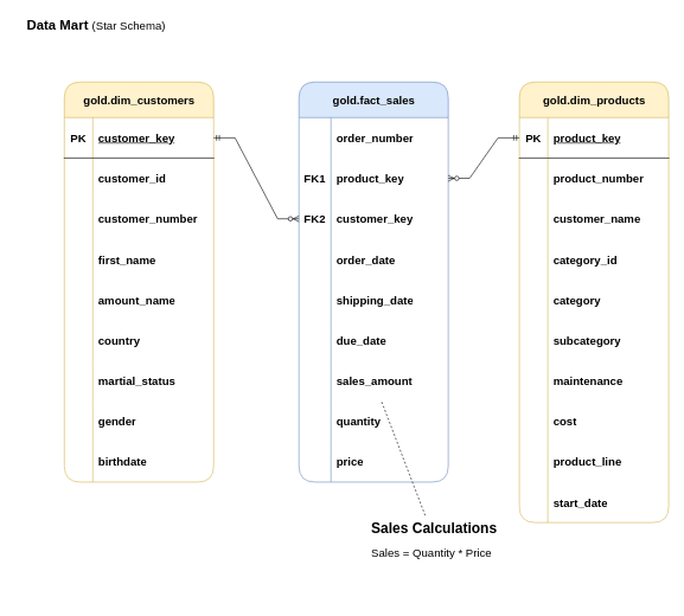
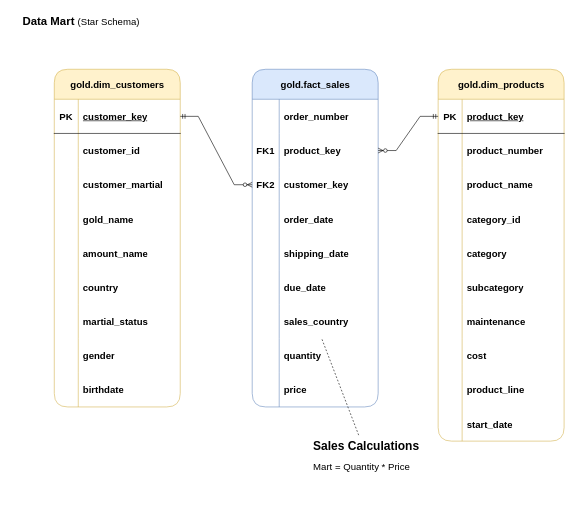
- <mxCell id="12" value="customer_number" style="shape=partialRectangle;connectable=0;fillColor=none;top=0;left=0;bottom=0;right=0;align=left;spacingLeft=6;overflow=hidden;whiteSpace=wrap;html=1;fontSize=16;fontStyle=1" vertex="1" parent="10"><mxGeometry x="40" width="170" height="57" as="geometry"><mxRectangle width="170" height="57" as="alternateBounds" /></mxGeometry></mxCell>
+ <mxCell id="12" value="customer_martial" style="shape=partialRectangle;connectable=0;fillColor=none;top=0;left=0;bottom=0;right=0;align=left;spacingLeft=6;overflow=hidden;whiteSpace=wrap;html=1;fontSize=16;fontStyle=1" vertex="1" parent="10"><mxGeometry x="40" width="170" height="57" as="geometry"><mxRectangle width="170" height="57" as="alternateBounds" /></mxGeometry></mxCell>
- <mxCell id="40" value="customer_name" style="shape=partialRectangle;connectable=0;fillColor=none;top=0;left=0;bottom=0;right=0;align=left;spacingLeft=6;overflow=hidden;whiteSpace=wrap;html=1;fontSize=16;fontStyle=1" vertex="1" parent="38"><mxGeometry x="40" width="170" height="57" as="geometry"><mxRectangle width="170" height="57" as="alternateBounds" /></mxGeometry></mxCell>
+ <mxCell id="40" value="product_name" style="shape=partialRectangle;connectable=0;fillColor=none;top=0;left=0;bottom=0;right=0;align=left;spacingLeft=6;overflow=hidden;whiteSpace=wrap;html=1;fontSize=16;fontStyle=1" vertex="1" parent="38"><mxGeometry x="40" width="170" height="57" as="geometry"><mxRectangle width="170" height="57" as="alternateBounds" /></mxGeometry></mxCell>
- <mxCell id="15" value="first_name" style="shape=partialRectangle;connectable=0;fillColor=none;top=0;left=0;bottom=0;right=0;align=left;spacingLeft=6;overflow=hidden;whiteSpace=wrap;html=1;fontSize=16;fontStyle=1" vertex="1" parent="13"><mxGeometry x="40" width="170" height="57" as="geometry"><mxRectangle width="170" height="57" as="alternateBounds" /></mxGeometry></mxCell>
+ <mxCell id="15" value="gold_name" style="shape=partialRectangle;connectable=0;fillColor=none;top=0;left=0;bottom=0;right=0;align=left;spacingLeft=6;overflow=hidden;whiteSpace=wrap;html=1;fontSize=16;fontStyle=1" vertex="1" parent="13"><mxGeometry x="40" width="170" height="57" as="geometry"><mxRectangle width="170" height="57" as="alternateBounds" /></mxGeometry></mxCell>
- <mxCell id="83" value="sales_amount" style="shape=partialRectangle;connectable=0;fillColor=none;top=0;left=0;bottom=0;right=0;align=left;spacingLeft=6;overflow=hidden;whiteSpace=wrap;html=1;fontSize=16;fontStyle=1" vertex="1" parent="81"><mxGeometry x="45" width="165" height="57" as="geometry"><mxRectangle width="165" height="57" as="alternateBounds" /></mxGeometry></mxCell>
+ <mxCell id="83" value="sales_country" style="shape=partialRectangle;connectable=0;fillColor=none;top=0;left=0;bottom=0;right=0;align=left;spacingLeft=6;overflow=hidden;whiteSpace=wrap;html=1;fontSize=16;fontStyle=1" vertex="1" parent="81"><mxGeometry x="45" width="165" height="57" as="geometry"><mxRectangle width="165" height="57" as="alternateBounds" /></mxGeometry></mxCell>
- <mxCell id="92" value="&lt;h1 style=&quot;margin-top: 0px;&quot;&gt;&lt;span style=&quot;background-color: transparent; color: light-dark(rgb(0, 0, 0), rgb(255, 255, 255));&quot;&gt;Sales Calculations&lt;/span&gt;&lt;/h1&gt;&lt;div&gt;&lt;span style=&quot;background-color: transparent; color: light-dark(rgb(0, 0, 0), rgb(255, 255, 255));&quot;&gt;&lt;font style=&quot;font-size: 16px;&quot;&gt;Sales = Quantity * Price&lt;/font&gt;&lt;/span&gt;&lt;/div&gt;&lt;h1 style=&quot;margin-top: 0px;&quot;&gt;&lt;br&gt;&lt;/h1&gt;" style="text;html=1;whiteSpace=wrap;overflow=hidden;rounded=0;fontSize=10;" vertex="1" parent="1"><mxGeometry x="520" y="725" width="310" height="120" as="geometry" /></mxCell>
+ <mxCell id="92" value="&lt;h1 style=&quot;margin-top: 0px;&quot;&gt;&lt;span style=&quot;background-color: transparent; color: light-dark(rgb(0, 0, 0), rgb(255, 255, 255));&quot;&gt;Sales Calculations&lt;/span&gt;&lt;/h1&gt;&lt;div&gt;&lt;span style=&quot;background-color: transparent; color: light-dark(rgb(0, 0, 0), rgb(255, 255, 255));&quot;&gt;&lt;font style=&quot;font-size: 16px;&quot;&gt;Mart = Quantity * Price&lt;/font&gt;&lt;/span&gt;&lt;/div&gt;&lt;h1 style=&quot;margin-top: 0px;&quot;&gt;&lt;br&gt;&lt;/h1&gt;" style="text;html=1;whiteSpace=wrap;overflow=hidden;rounded=0;fontSize=10;" vertex="1" parent="1"><mxGeometry x="520" y="725" width="310" height="120" as="geometry" /></mxCell>
